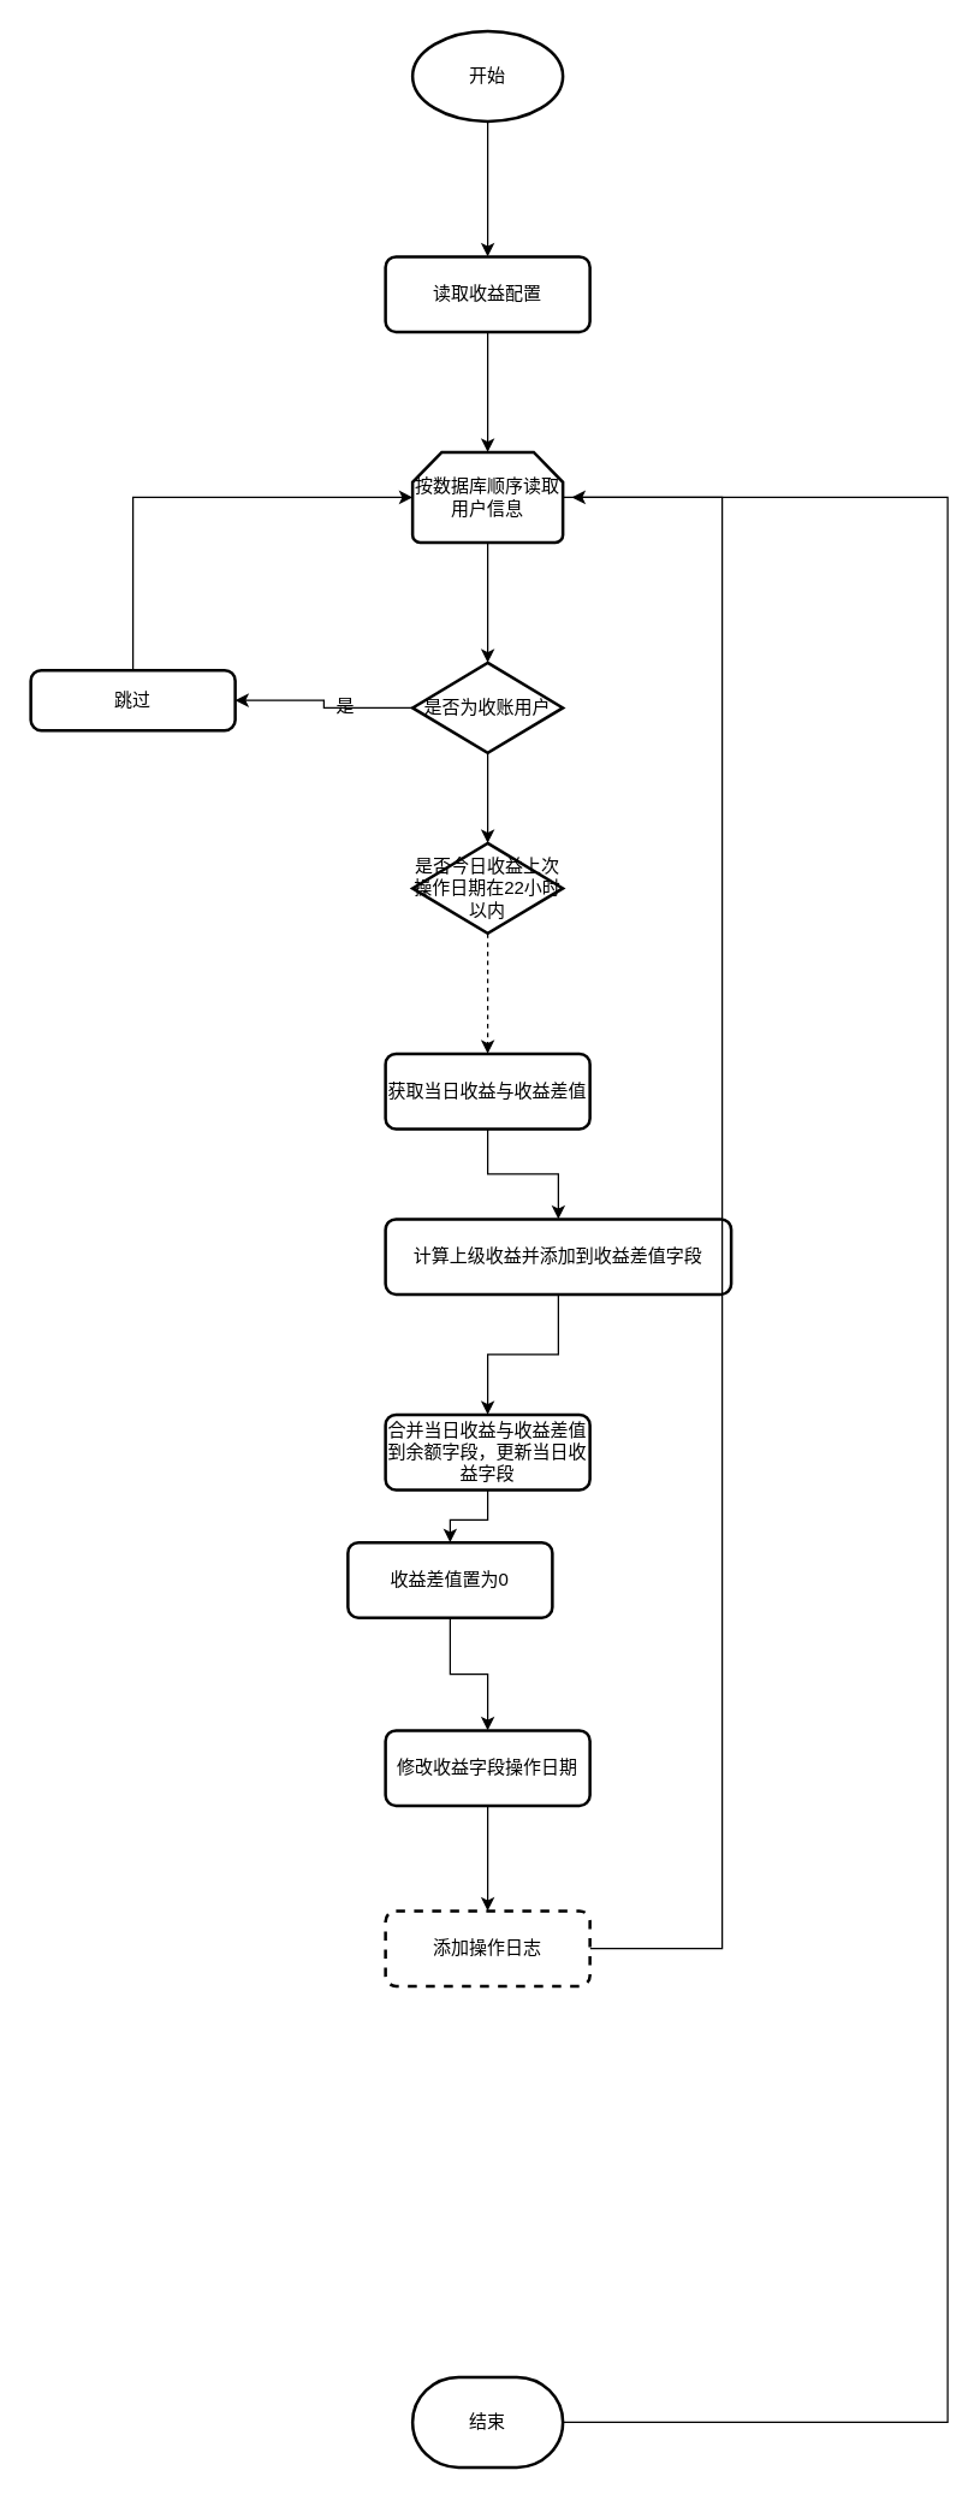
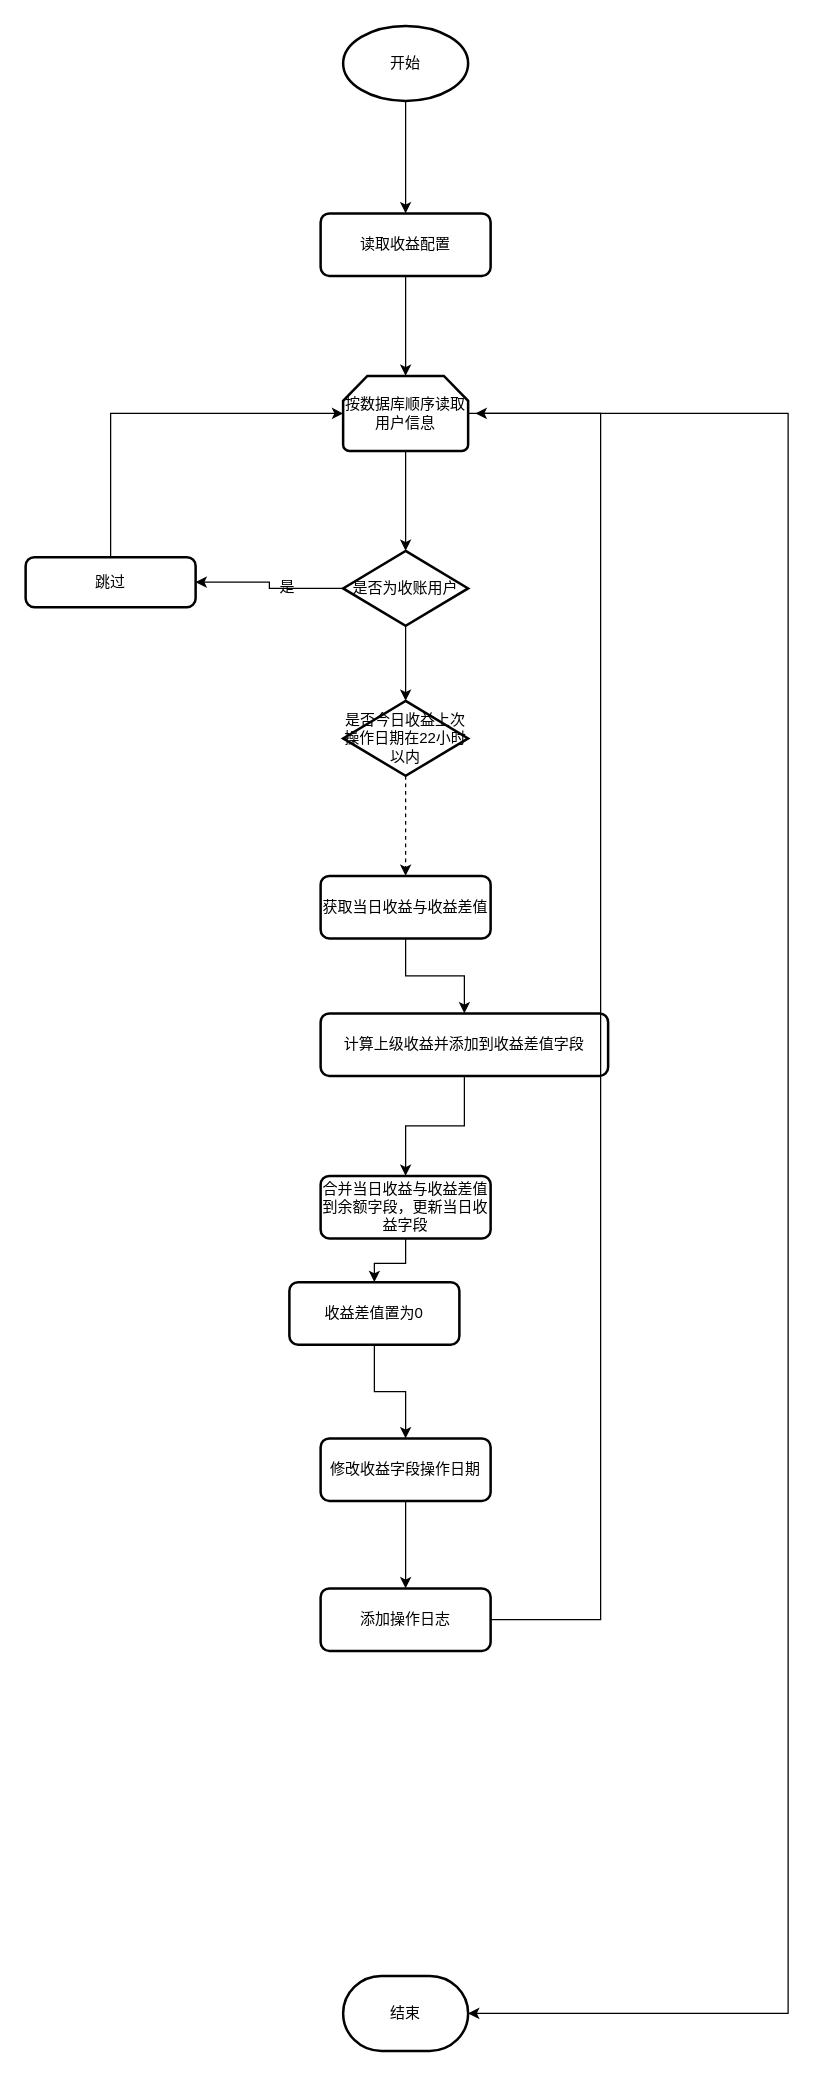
- <mxCell id="26" value="添加操作日志" style="rounded=1;whiteSpace=wrap;html=1;absoluteArcSize=1;arcSize=14;strokeWidth=2;dashed=1;" vertex="1" parent="1"><mxGeometry x="256" y="1270" width="136" height="50" as="geometry" /></mxCell>
+ <mxCell id="26" value="添加操作日志" style="rounded=1;whiteSpace=wrap;html=1;absoluteArcSize=1;arcSize=14;strokeWidth=2;" vertex="1" parent="1"><mxGeometry x="256" y="1270" width="136" height="50" as="geometry" /></mxCell>
- <mxCell id="10" style="edgeStyle=orthogonalEdgeStyle;rounded=0;orthogonalLoop=1;jettySize=auto;html=1;endArrow=none;" edge="1" parent="1" source="11" target="27"><mxGeometry relative="1" as="geometry"><mxPoint x="590" y="1380" as="targetPoint" /><Array as="points"><mxPoint x="630" y="330" /><mxPoint x="630" y="1610" /></Array></mxGeometry></mxCell>
+ <mxCell id="10" style="edgeStyle=orthogonalEdgeStyle;rounded=0;orthogonalLoop=1;jettySize=auto;html=1;" edge="1" parent="1" source="11" target="27"><mxGeometry relative="1" as="geometry"><mxPoint x="590" y="1380" as="targetPoint" /><Array as="points"><mxPoint x="630" y="330" /><mxPoint x="630" y="1610" /></Array></mxGeometry></mxCell>
